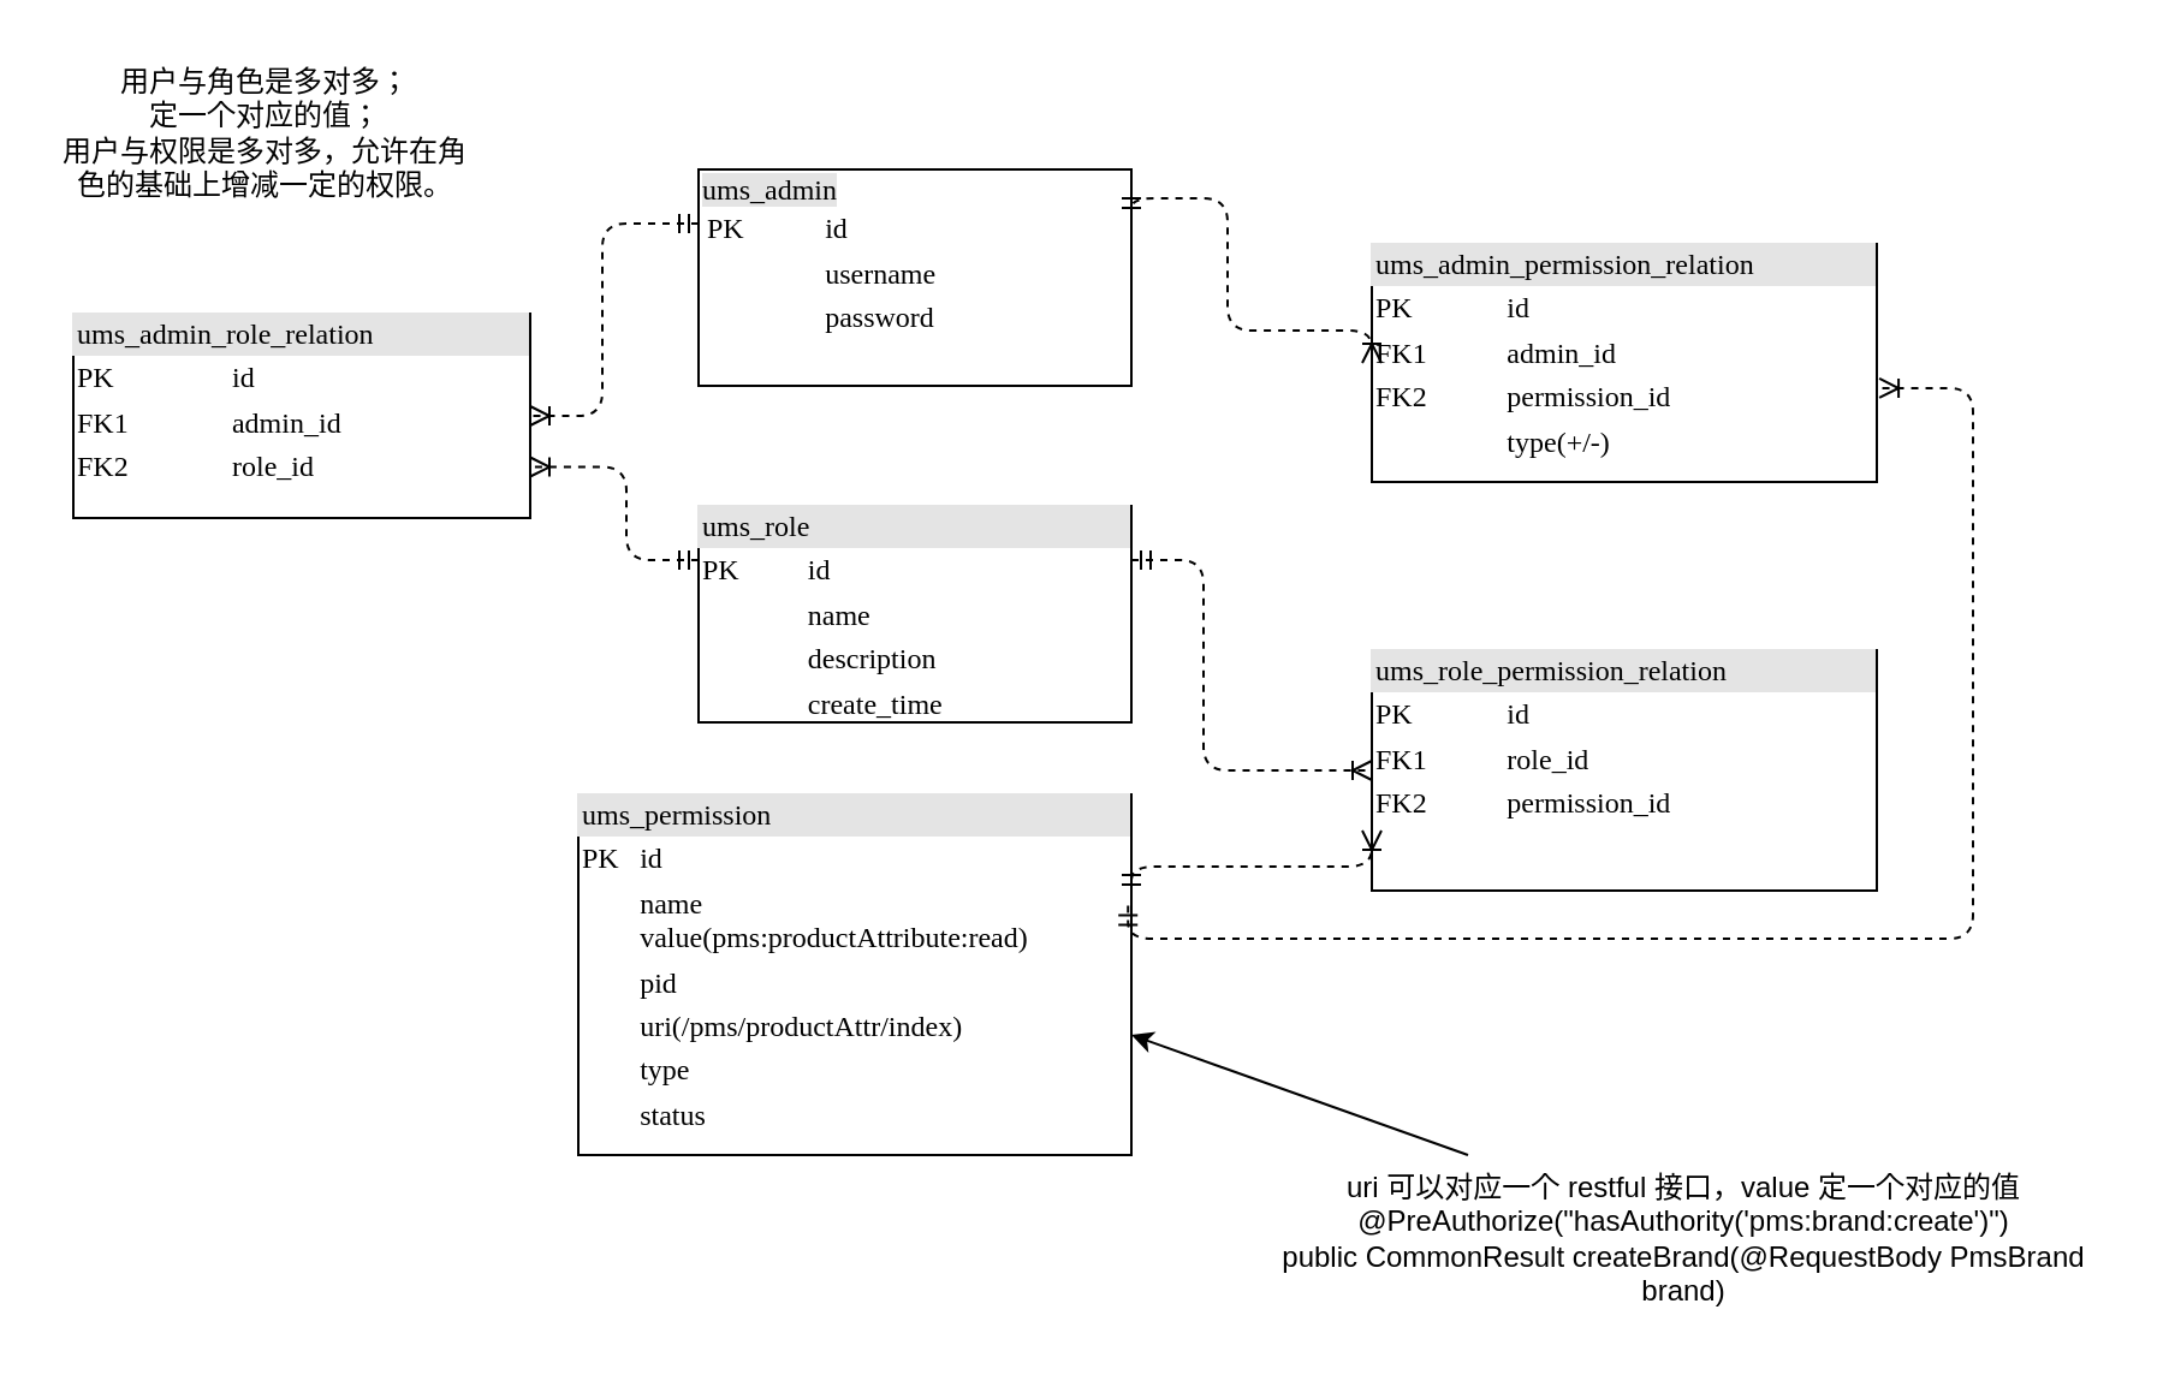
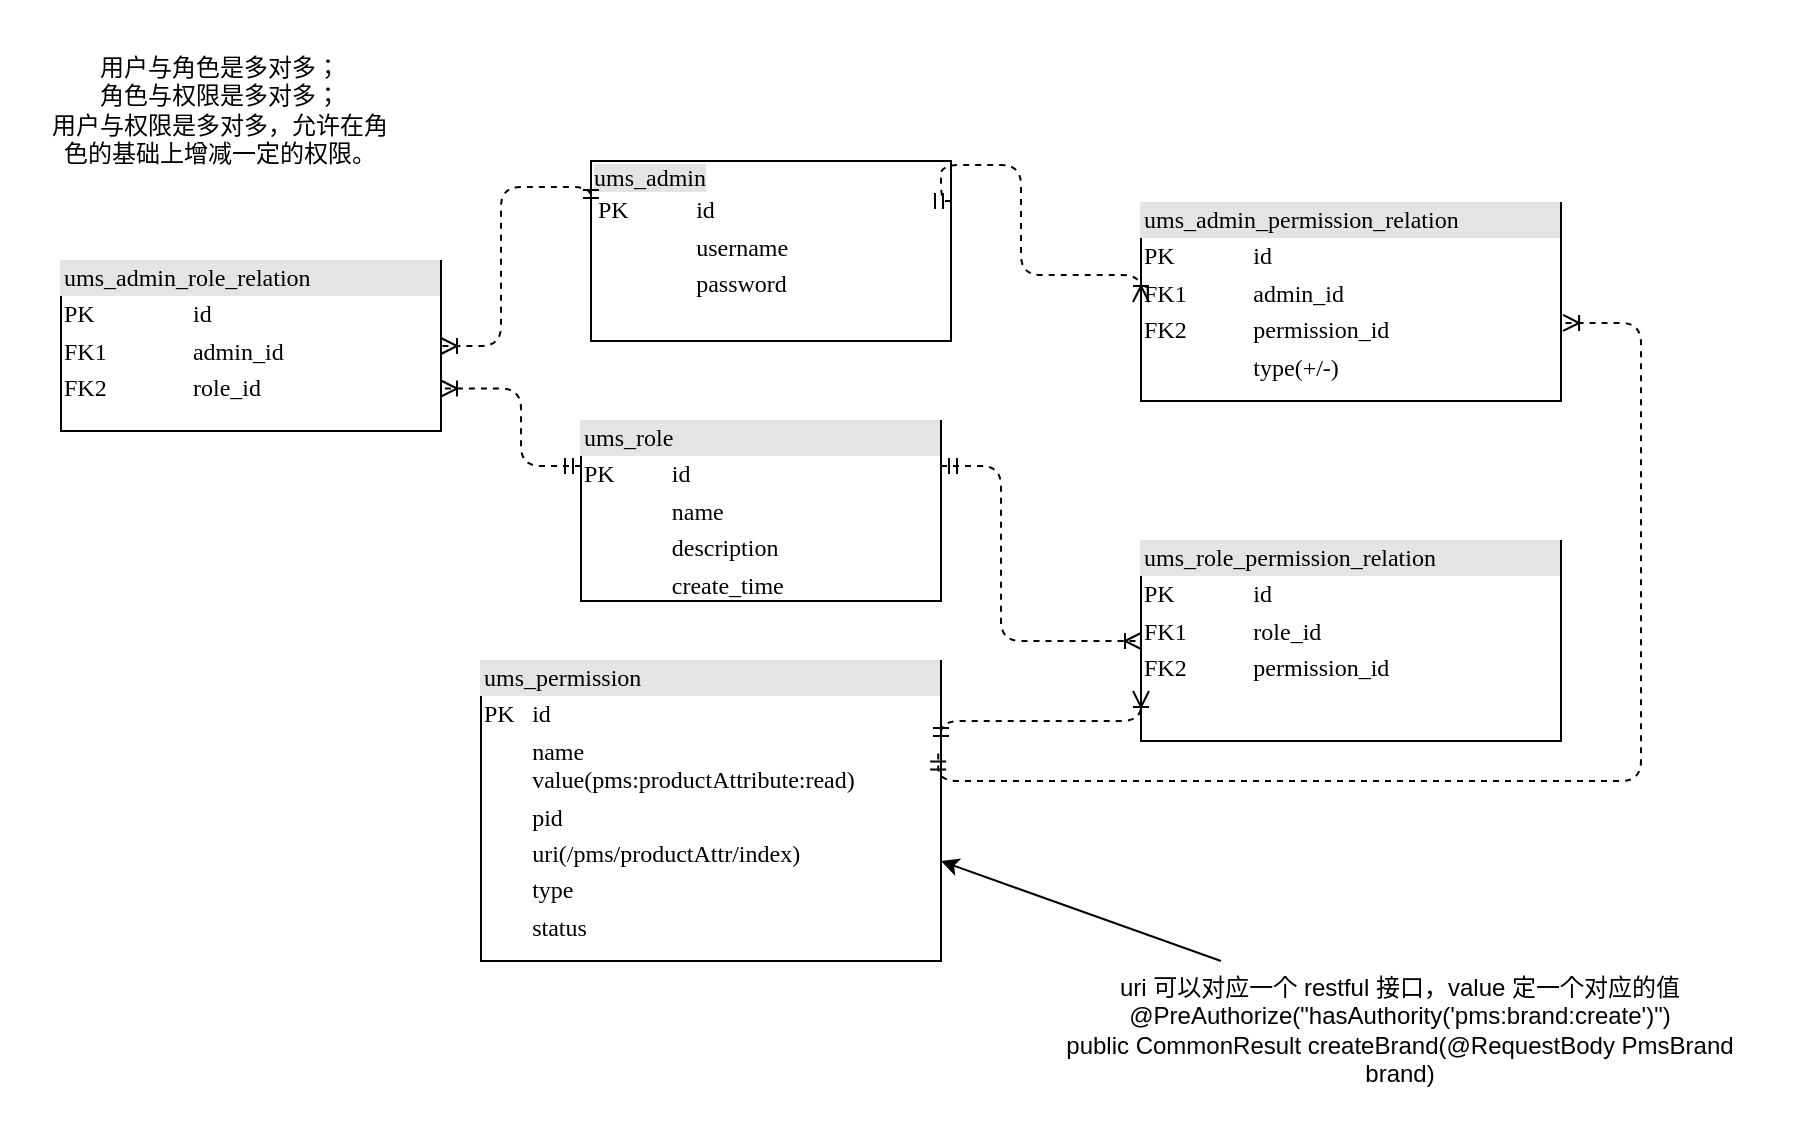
- <mxCell id="14" value="用户与角色是多对多；&lt;br&gt;定一个对应的值；&lt;br&gt;用户与权限是多对多，允许在角色的基础上增减一定的权限。" style="text;html=1;strokeColor=none;fillColor=none;align=center;verticalAlign=middle;whiteSpace=wrap;rounded=0;" parent="1" vertex="1"><mxGeometry x="20" y="20" width="180" height="70" as="geometry" /></mxCell>
+ <mxCell id="14" value="用户与角色是多对多；&lt;br&gt;角色与权限是多对多；&lt;br&gt;用户与权限是多对多，允许在角色的基础上增减一定的权限。" style="text;html=1;strokeColor=none;fillColor=none;align=center;verticalAlign=middle;whiteSpace=wrap;rounded=0;" parent="1" vertex="1"><mxGeometry x="20" y="20" width="180" height="70" as="geometry" /></mxCell>
- <mxCell id="2" value="&lt;div style=&quot;box-sizing: border-box ; width: 100% ; padding: 2px&quot;&gt;&lt;span style=&quot;background-color: rgb(228 , 228 , 228)&quot;&gt;ums_admin&lt;/span&gt;&lt;table cellpadding=&quot;2&quot; cellspacing=&quot;0&quot; style=&quot;font-size: 1em ; width: 100%&quot;&gt;&lt;tbody&gt;&lt;tr&gt;&lt;td&gt;&lt;span style=&quot;background-color: rgb(255 , 255 , 255)&quot;&gt;PK&lt;/span&gt;&lt;/td&gt;&lt;td&gt;&lt;span style=&quot;background-color: rgb(255 , 255 , 255)&quot;&gt;id&lt;/span&gt;&lt;/td&gt;&lt;/tr&gt;&lt;tr&gt;&lt;td&gt;&lt;span style=&quot;background-color: rgb(255 , 255 , 255)&quot;&gt;&lt;br&gt;&lt;/span&gt;&lt;/td&gt;&lt;td&gt;&lt;span style=&quot;background-color: rgb(255 , 255 , 255)&quot;&gt;username&lt;/span&gt;&lt;/td&gt;&lt;/tr&gt;&lt;tr&gt;&lt;td&gt;&lt;/td&gt;&lt;td&gt;&lt;span style=&quot;background-color: rgb(255 , 255 , 255)&quot;&gt;password&lt;/span&gt;&lt;/td&gt;&lt;/tr&gt;&lt;/tbody&gt;&lt;/table&gt;&lt;/div&gt;" style="verticalAlign=top;align=left;overflow=fill;html=1;rounded=0;shadow=0;comic=0;labelBackgroundColor=none;strokeColor=#000000;strokeWidth=1;fillColor=#ffffff;fontFamily=Verdana;fontSize=12;fontColor=#000000;" parent="1" vertex="1"><mxGeometry x="290" y="70" width="180" height="90" as="geometry" /></mxCell>
+ <mxCell id="2" value="&lt;div style=&quot;box-sizing: border-box ; width: 100% ; padding: 2px&quot;&gt;&lt;span style=&quot;background-color: rgb(228 , 228 , 228)&quot;&gt;ums_admin&lt;/span&gt;&lt;table cellpadding=&quot;2&quot; cellspacing=&quot;0&quot; style=&quot;font-size: 1em ; width: 100%&quot;&gt;&lt;tbody&gt;&lt;tr&gt;&lt;td&gt;&lt;span style=&quot;background-color: rgb(255 , 255 , 255)&quot;&gt;PK&lt;/span&gt;&lt;/td&gt;&lt;td&gt;&lt;span style=&quot;background-color: rgb(255 , 255 , 255)&quot;&gt;id&lt;/span&gt;&lt;/td&gt;&lt;/tr&gt;&lt;tr&gt;&lt;td&gt;&lt;span style=&quot;background-color: rgb(255 , 255 , 255)&quot;&gt;&lt;br&gt;&lt;/span&gt;&lt;/td&gt;&lt;td&gt;&lt;span style=&quot;background-color: rgb(255 , 255 , 255)&quot;&gt;username&lt;/span&gt;&lt;/td&gt;&lt;/tr&gt;&lt;tr&gt;&lt;td&gt;&lt;/td&gt;&lt;td&gt;&lt;span style=&quot;background-color: rgb(255 , 255 , 255)&quot;&gt;password&lt;/span&gt;&lt;/td&gt;&lt;/tr&gt;&lt;/tbody&gt;&lt;/table&gt;&lt;/div&gt;" style="verticalAlign=top;align=left;overflow=fill;html=1;rounded=0;shadow=0;comic=0;labelBackgroundColor=none;strokeColor=#000000;strokeWidth=1;fillColor=#ffffff;fontFamily=Verdana;fontSize=12;fontColor=#000000;" parent="1" vertex="1"><mxGeometry x="295" y="80" width="180" height="90" as="geometry" /></mxCell>
